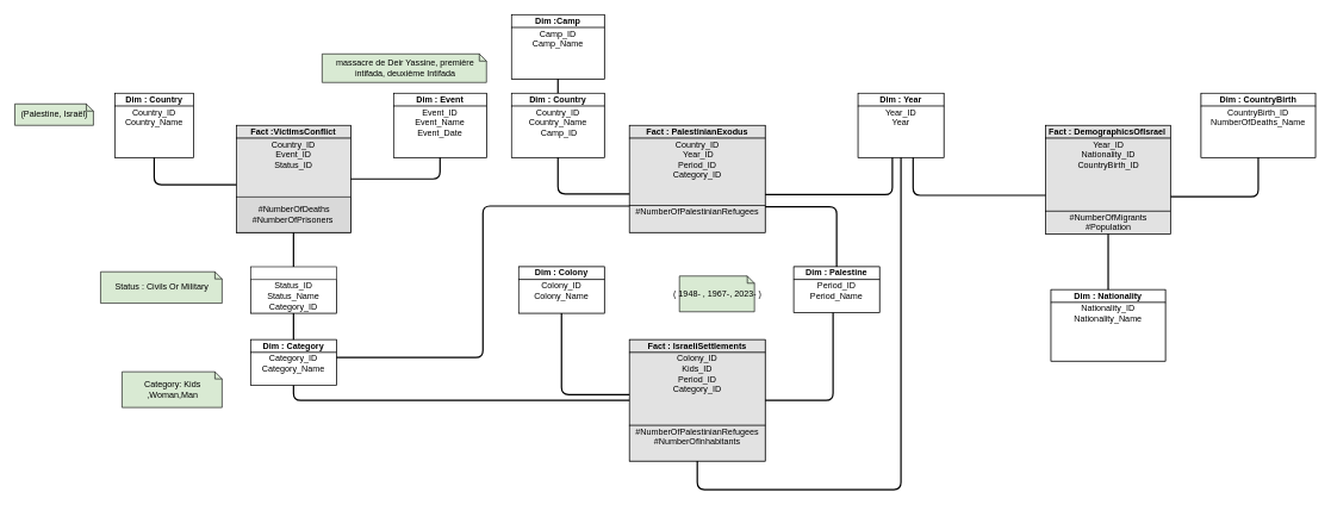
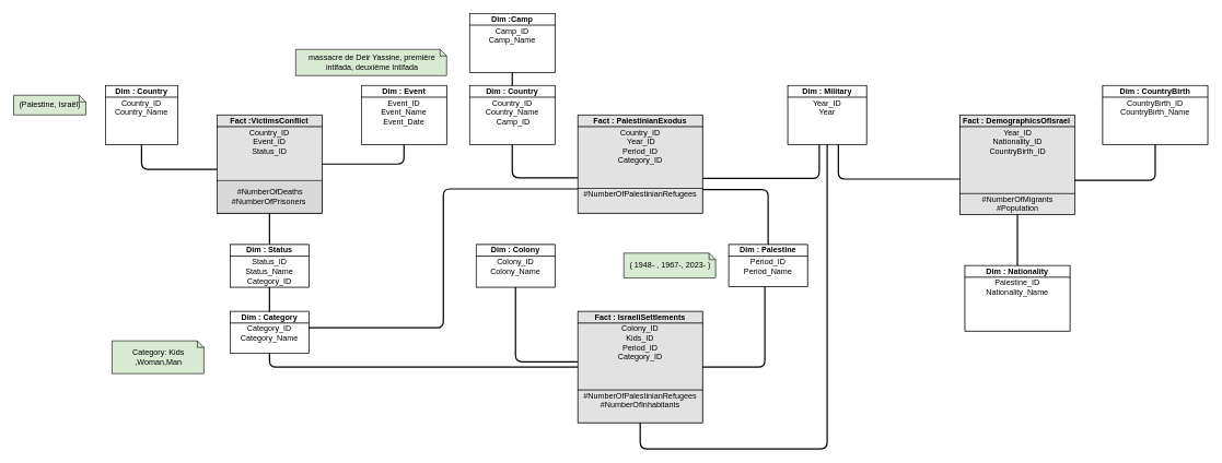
- <mxCell id="34" value="&lt;div style='width: 117.0px;height:auto;word-break: break-word;'&gt;&lt;div align=&quot;center&quot;&gt;&lt;span style=&quot;text-decoration:none;font-family:Arial;font-weight:bold;font-size:12px; line-height: normal;&quot;&gt;Dim : Year&lt;/span&gt;&lt;/div&gt;&lt;/div&gt;" style="shape=rect;shadow=0;strokeWidth=1;fillColor=#FFFFFF;strokeColor=#000000;opacity=100.0;html=1;nl2Br=0;verticalAlign=top;align=center;spacingLeft=0.0;spacingRight=0;spacingTop=-5.0;spacingBottom=2;whiteSpace=wrap;gliffyId=62;" parent="33" vertex="1"><mxGeometry width="120" height="18" as="geometry" /></mxCell>
+ <mxCell id="34" value="&lt;div style='width: 117.0px;height:auto;word-break: break-word;'&gt;&lt;div align=&quot;center&quot;&gt;&lt;span style=&quot;text-decoration:none;font-family:Arial;font-weight:bold;font-size:12px; line-height: normal;&quot;&gt;Dim : Military&lt;/span&gt;&lt;/div&gt;&lt;/div&gt;" style="shape=rect;shadow=0;strokeWidth=1;fillColor=#FFFFFF;strokeColor=#000000;opacity=100.0;html=1;nl2Br=0;verticalAlign=top;align=center;spacingLeft=0.0;spacingRight=0;spacingTop=-5.0;spacingBottom=2;whiteSpace=wrap;gliffyId=62;" parent="33" vertex="1"><mxGeometry width="120" height="18" as="geometry" /></mxCell>
- <mxCell id="59" value="&lt;div style='width: 157.0px;height:auto;word-break: break-word;'&gt;&lt;div align=&quot;center&quot;&gt;&lt;span style=&quot;font-family:Arial;font-size:12px; line-height: normal;&quot;&gt;C&lt;span style=&quot; line-height: normal;&quot;&gt;ountryBirth_ID&lt;br /&gt;&lt;/span&gt;&lt;/span&gt;&lt;/div&gt;&lt;div align=&quot;center&quot;&gt;&lt;span style=&quot;font-family:Arial;font-size:12px; line-height: 0;&quot;&gt;&lt;span style=&quot; line-height: normal;&quot;&gt;NumberOfDeaths_Name&lt;/span&gt;&lt;/span&gt;&lt;/div&gt;&lt;/div&gt;" style="shape=rect;shadow=0;strokeWidth=1;fillColor=#FFFFFF;strokeColor=#000000;opacity=100.0;html=1;nl2Br=0;verticalAlign=top;align=center;spacingLeft=0.0;spacingRight=0;spacingTop=-5.0;spacingBottom=2;whiteSpace=wrap;gliffyId=117;" parent="57" vertex="1"><mxGeometry y="18" width="160" height="72" as="geometry" /></mxCell>
+ <mxCell id="59" value="&lt;div style='width: 157.0px;height:auto;word-break: break-word;'&gt;&lt;div align=&quot;center&quot;&gt;&lt;span style=&quot;font-family:Arial;font-size:12px; line-height: normal;&quot;&gt;C&lt;span style=&quot; line-height: normal;&quot;&gt;ountryBirth_ID&lt;br /&gt;&lt;/span&gt;&lt;/span&gt;&lt;/div&gt;&lt;div align=&quot;center&quot;&gt;&lt;span style=&quot;font-family:Arial;font-size:12px; line-height: 0;&quot;&gt;&lt;span style=&quot; line-height: normal;&quot;&gt;CountryBirth_Name&lt;/span&gt;&lt;/span&gt;&lt;/div&gt;&lt;/div&gt;" style="shape=rect;shadow=0;strokeWidth=1;fillColor=#FFFFFF;strokeColor=#000000;opacity=100.0;html=1;nl2Br=0;verticalAlign=top;align=center;spacingLeft=0.0;spacingRight=0;spacingTop=-5.0;spacingBottom=2;whiteSpace=wrap;gliffyId=117;" parent="57" vertex="1"><mxGeometry y="18" width="160" height="72" as="geometry" /></mxCell>
+ <mxCell id="16" value="&lt;div style='width: 117.0px;height:auto;word-break: break-word;'&gt;&lt;div align=&quot;center&quot;&gt;&lt;span style=&quot;text-decoration:none;font-family:Arial;font-weight:bold;font-size:12px; line-height: normal;&quot;&gt;Dim : Status&lt;/span&gt;&lt;/div&gt;&lt;/div&gt;" style="shape=rect;shadow=0;strokeWidth=1;fillColor=#FFFFFF;strokeColor=#000000;opacity=100.0;html=1;nl2Br=0;verticalAlign=top;align=center;spacingLeft=0.0;spacingRight=0;spacingTop=-5.0;spacingBottom=2;whiteSpace=wrap;gliffyId=31;" parent="15" vertex="1"><mxGeometry width="120" height="18" as="geometry" /></mxCell>
- <mxCell id="18" value="&lt;div style='width: 162.143px;height:auto;word-break: break-word;'&gt;&lt;div align=&quot;center&quot;&gt;&lt;span style=&quot;text-decoration:none;font-family:Arial;font-size:12px; line-height: 0;&quot;&gt;&lt;span style=&quot;text-decoration:none; line-height: normal;&quot;&gt;Status : Civils Or Military&lt;br /&gt;&lt;/span&gt;&lt;/span&gt;&lt;/div&gt;&lt;/div&gt;" style="shape=note;size=10;shadow=0;strokeWidth=1;fillColor=#d9ead3;strokeColor=#000000;opacity=100.0;html=1;nl2Br=0;verticalAlign=middle;align=center;spacingLeft=2.429;spacingRight=0;whiteSpace=wrap;gliffyId=35;" parent="1" vertex="1"><mxGeometry x="140" y="380" width="170" height="44" as="geometry" /></mxCell>
- <mxCell id="65" value="&lt;div style='width: 133.0px;height:auto;word-break: break-word;'&gt;&lt;div align=&quot;center&quot;&gt;&lt;span style=&quot;text-decoration:none;font-family:Arial;font-size:12px; line-height: 0;&quot;&gt;&lt;span style=&quot;text-decoration:none; line-height: normal;&quot;&gt;( 1948- , 1967-, 2023- )&lt;/span&gt;&lt;/span&gt;&lt;/div&gt;&lt;/div&gt;" style="shape=note;size=10;shadow=0;strokeWidth=1;fillColor=#d9ead3;strokeColor=#000000;opacity=100.0;html=1;nl2Br=0;verticalAlign=middle;align=center;spacingLeft=2.0;spacingRight=0;whiteSpace=wrap;gliffyId=130;" parent="1" vertex="1"><mxGeometry x="950" y="386" width="105" height="50" as="geometry" /></mxCell>
+ <mxCell id="65" value="&lt;div style='width: 133.0px;height:auto;word-break: break-word;'&gt;&lt;div align=&quot;center&quot;&gt;&lt;span style=&quot;text-decoration:none;font-family:Arial;font-size:12px; line-height: 0;&quot;&gt;&lt;span style=&quot;text-decoration:none; line-height: normal;&quot;&gt;( 1948- , 1967-, 2023- )&lt;/span&gt;&lt;/span&gt;&lt;/div&gt;&lt;/div&gt;" style="shape=note;size=10;shadow=0;strokeWidth=1;fillColor=#d9ead3;strokeColor=#000000;opacity=100.0;html=1;nl2Br=0;verticalAlign=middle;align=center;spacingLeft=2.0;spacingRight=0;whiteSpace=wrap;gliffyId=130;" parent="1" vertex="1"><mxGeometry x="950" y="386" width="140" height="38" as="geometry" /></mxCell>
- <mxCell id="56" value="&lt;div style='width: 157.0px;height:auto;word-break: break-word;'&gt;&lt;div align=&quot;center&quot;&gt;&lt;span style=&quot;text-decoration:none;font-family:Arial;font-weight:normal;font-size:12px; line-height: normal;&quot;&gt;Nationality_ID&lt;/span&gt;&lt;/div&gt;&lt;div align=&quot;center&quot;&gt;&lt;span style=&quot;text-decoration:none;font-family:Arial;font-weight:normal;font-size:12px; line-height: normal;&quot;&gt;Nationality_Name&lt;/span&gt;&lt;/div&gt;&lt;/div&gt;" style="shape=rect;shadow=0;strokeWidth=1;fillColor=#FFFFFF;strokeColor=#000000;opacity=100.0;html=1;nl2Br=0;verticalAlign=top;align=center;spacingLeft=0.0;spacingRight=0;spacingTop=-5.0;spacingBottom=2;whiteSpace=wrap;gliffyId=112;" parent="54" vertex="1"><mxGeometry y="18" width="160" height="82" as="geometry" /></mxCell>
+ <mxCell id="56" value="&lt;div style='width: 157.0px;height:auto;word-break: break-word;'&gt;&lt;div align=&quot;center&quot;&gt;&lt;span style=&quot;text-decoration:none;font-family:Arial;font-weight:normal;font-size:12px; line-height: normal;&quot;&gt;Palestine_ID&lt;/span&gt;&lt;/div&gt;&lt;div align=&quot;center&quot;&gt;&lt;span style=&quot;text-decoration:none;font-family:Arial;font-weight:normal;font-size:12px; line-height: normal;&quot;&gt;Nationality_Name&lt;/span&gt;&lt;/div&gt;&lt;/div&gt;" style="shape=rect;shadow=0;strokeWidth=1;fillColor=#FFFFFF;strokeColor=#000000;opacity=100.0;html=1;nl2Br=0;verticalAlign=top;align=center;spacingLeft=0.0;spacingRight=0;spacingTop=-5.0;spacingBottom=2;whiteSpace=wrap;gliffyId=112;" parent="54" vertex="1"><mxGeometry y="18" width="160" height="82" as="geometry" /></mxCell>
